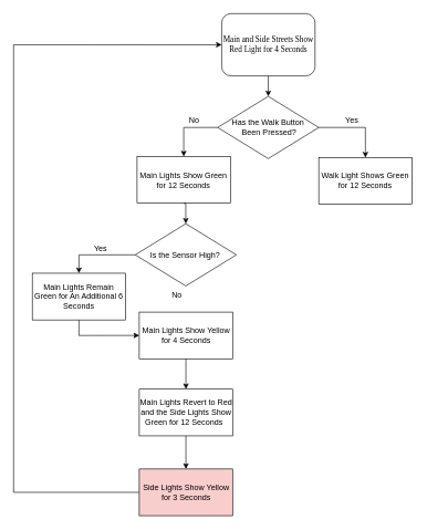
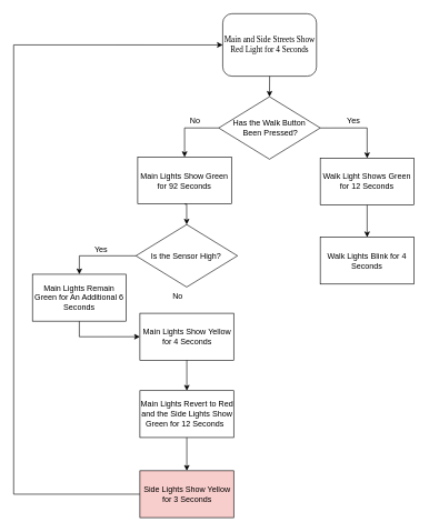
- <mxCell id="3" value="Main Lights Show Green for 12 Seconds" style="rounded=0;whiteSpace=wrap;html=1;" vertex="1" parent="1"><mxGeometry x="206.223" y="235.38" width="140.767" height="70.408" as="geometry" /></mxCell>
+ <mxCell id="3" value="Main Lights Show Green for 92 Seconds" style="rounded=0;whiteSpace=wrap;html=1;" vertex="1" parent="1"><mxGeometry x="206.223" y="235.38" width="140.767" height="70.408" as="geometry" /></mxCell>
+ <mxCell id="18" style="edgeStyle=orthogonalEdgeStyle;rounded=0;orthogonalLoop=1;jettySize=auto;html=1;exitX=0.5;exitY=1;exitDx=0;exitDy=0;entryX=0.5;entryY=0;entryDx=0;entryDy=0;" edge="1" parent="1" source="15" target="17"><mxGeometry relative="1" as="geometry" /></mxCell>
+ <mxCell id="17" value="Walk Lights Blink for 4 Seconds" style="rounded=0;whiteSpace=wrap;html=1;" vertex="1" parent="1"><mxGeometry x="480.25" y="355.732" width="140.767" height="70.408" as="geometry" /></mxCell>
